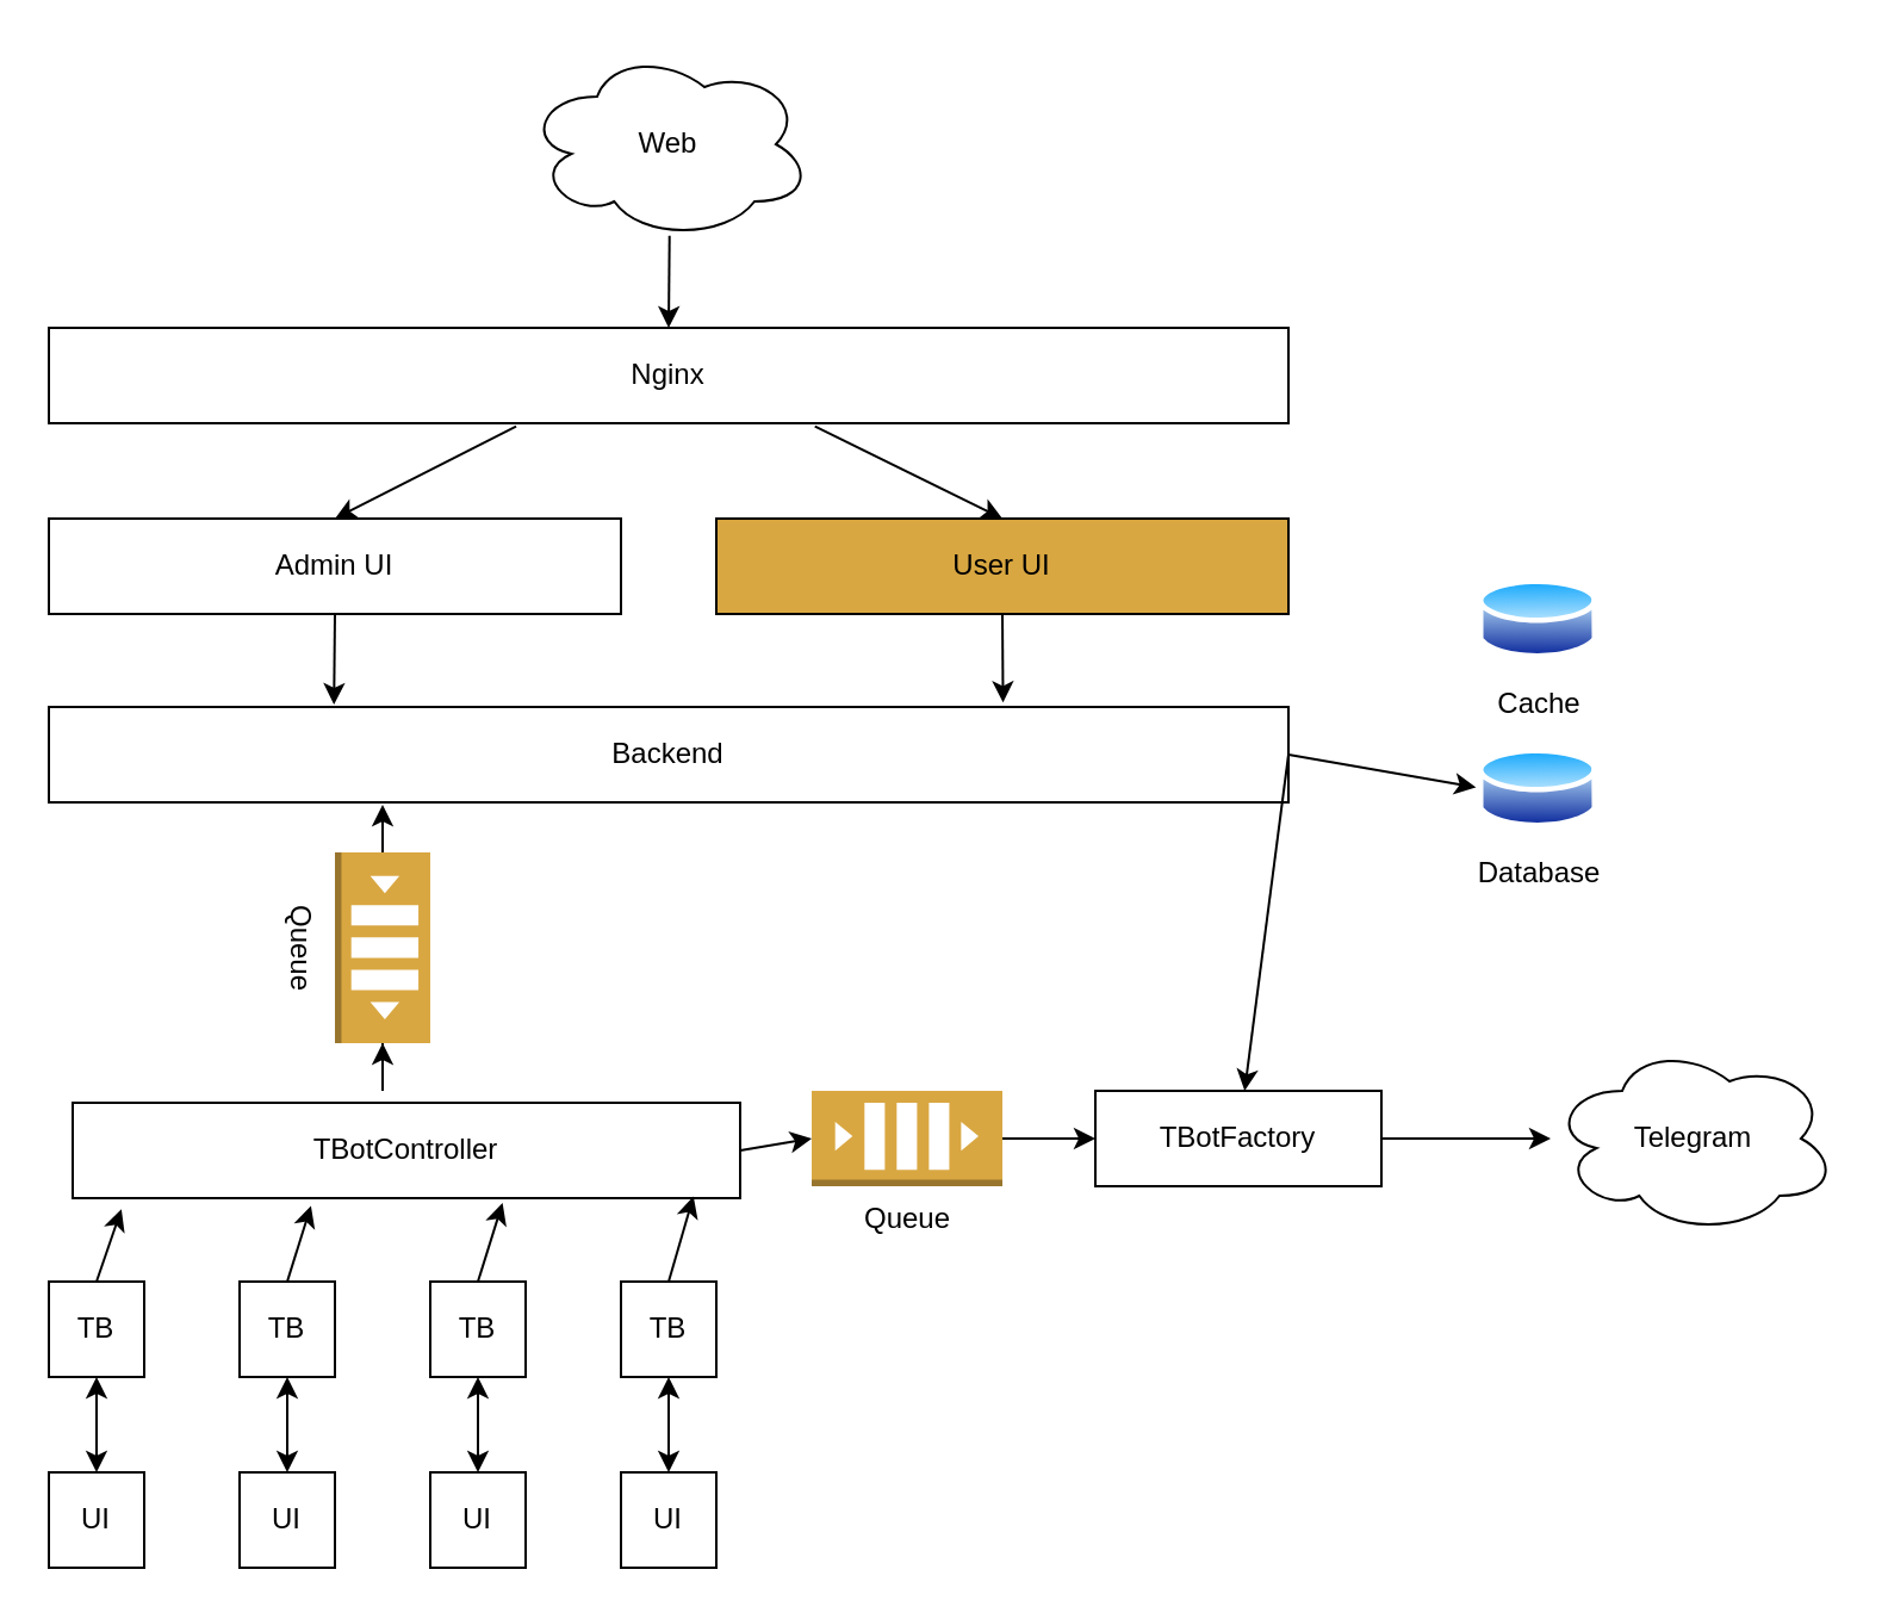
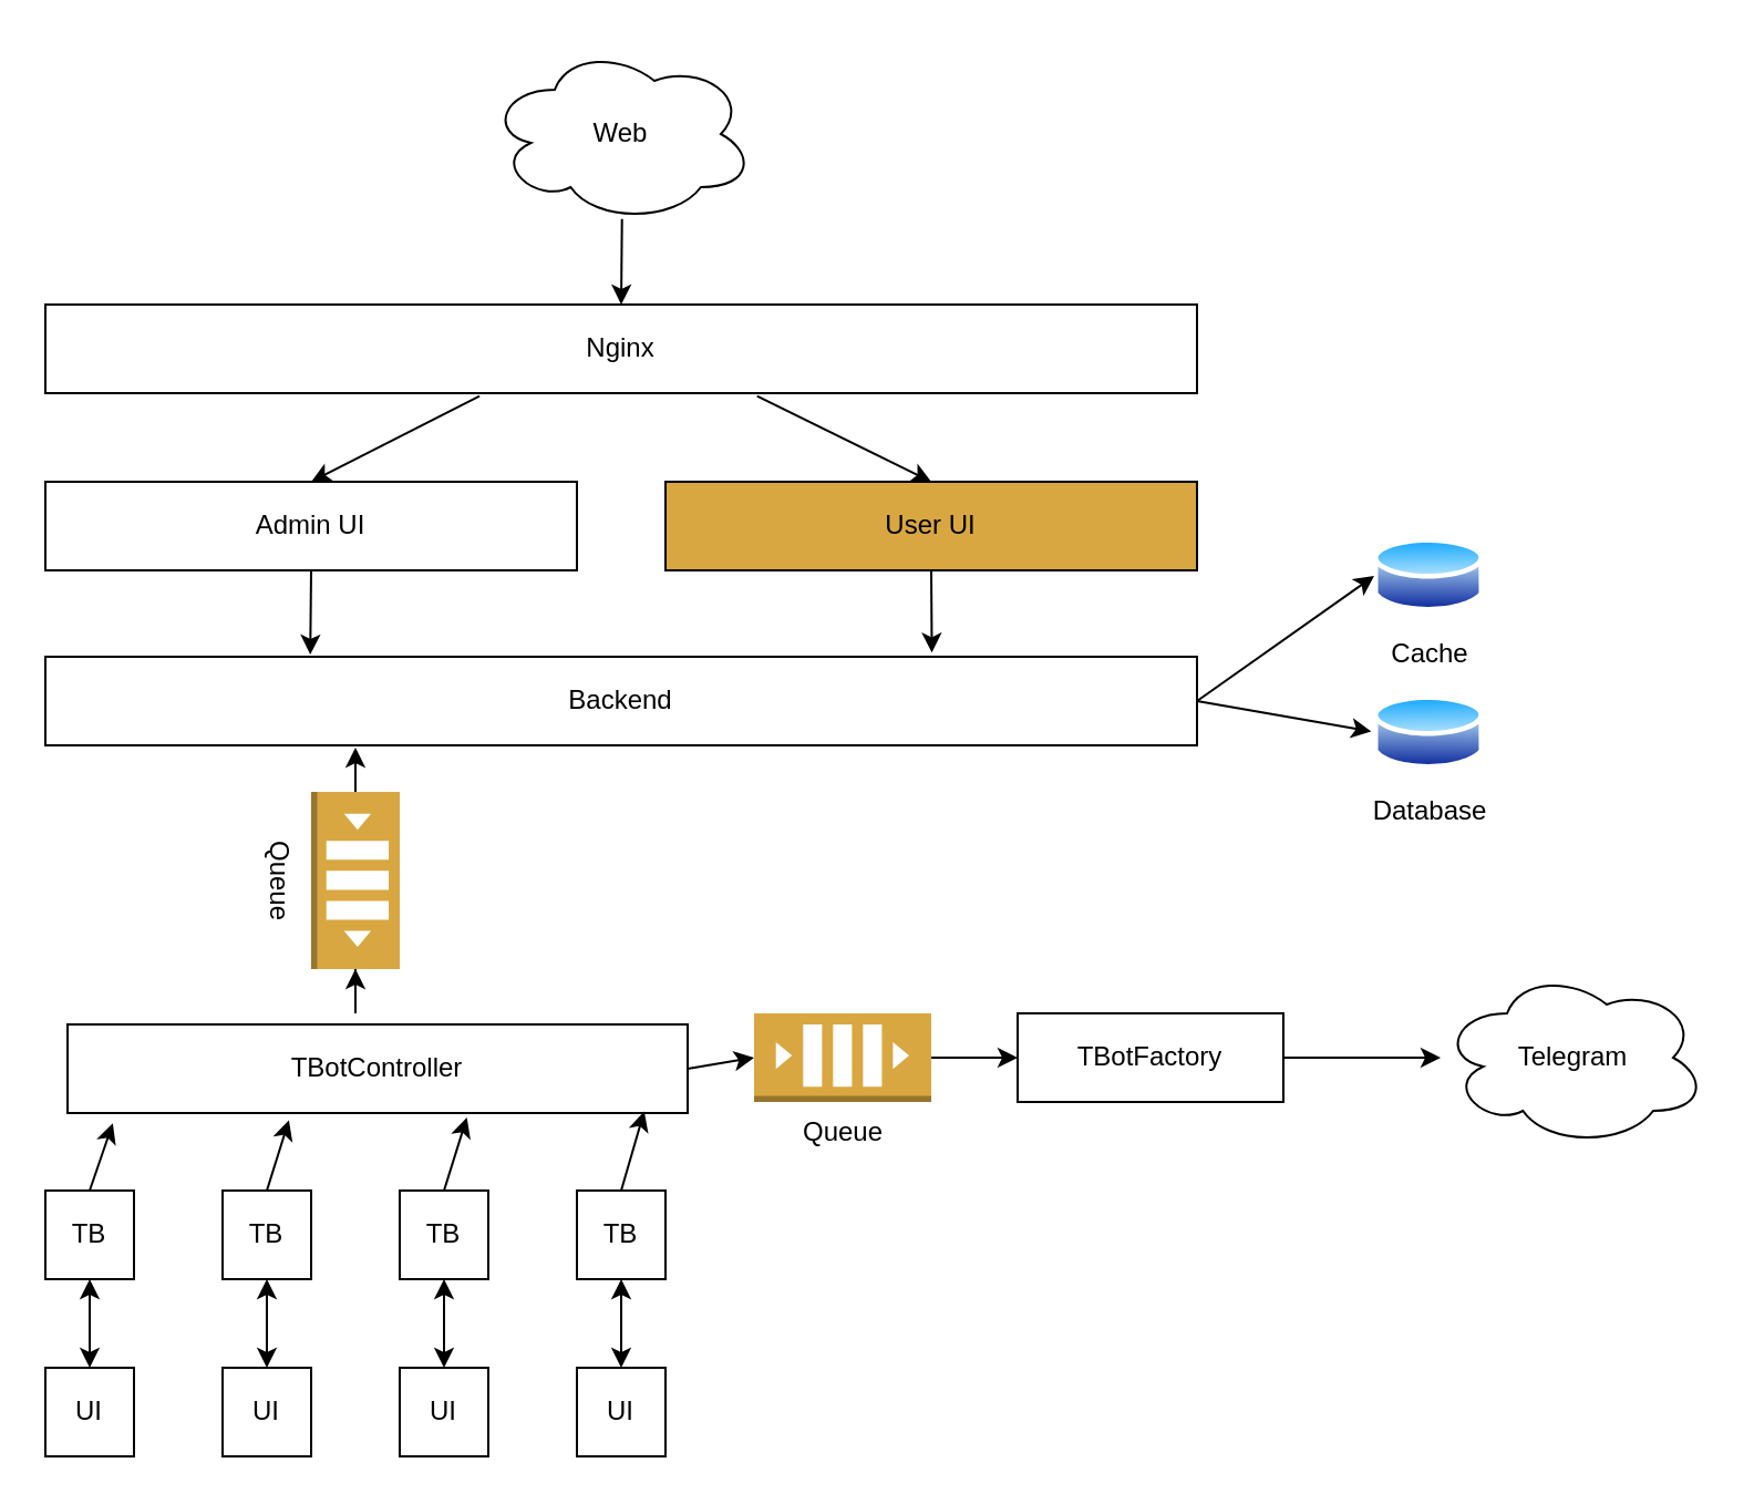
- <mxCell id="36" value="" style="endArrow=classic;html=1;rounded=0;exitX=1;exitY=0.5;exitDx=0;exitDy=0;" edge="1" parent="1" source="14" target="11"><mxGeometry width="50" height="50" relative="1" as="geometry"><mxPoint x="260" y="347" as="sourcePoint" /><mxPoint x="310" y="297" as="targetPoint" /></mxGeometry></mxCell>
+ <mxCell id="36" value="" style="endArrow=classic;html=1;rounded=0;exitX=1;exitY=0.5;exitDx=0;exitDy=0;entryX=0;entryY=0.5;entryDx=0;entryDy=0;" edge="1" parent="1" source="14" target="35"><mxGeometry width="50" height="50" relative="1" as="geometry"><mxPoint x="260" y="347" as="sourcePoint" /><mxPoint x="310" y="297" as="targetPoint" /></mxGeometry></mxCell>
